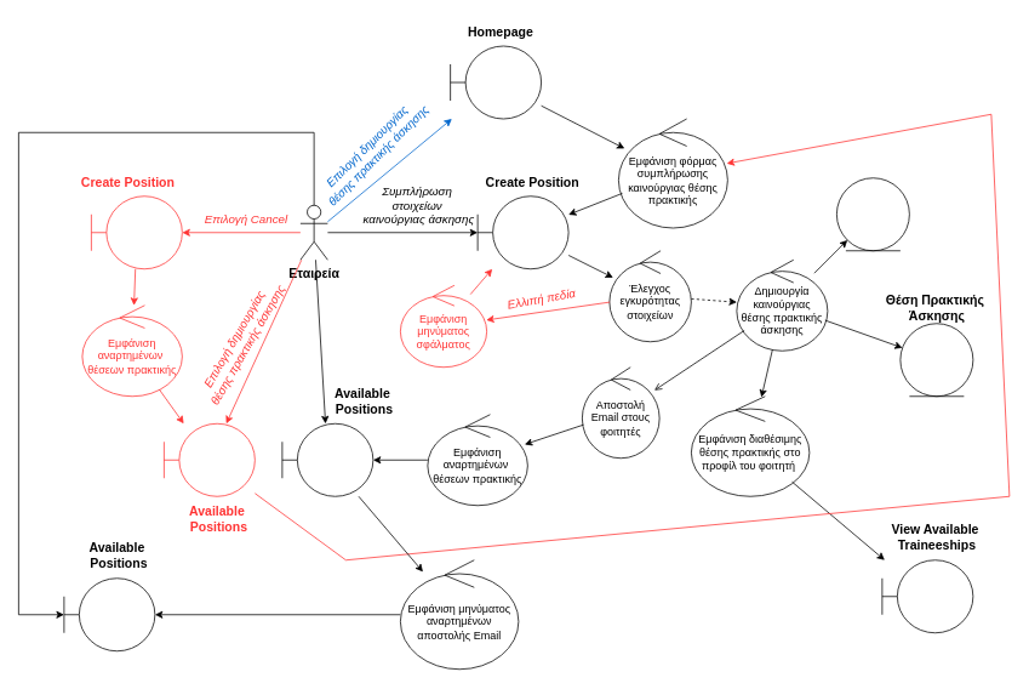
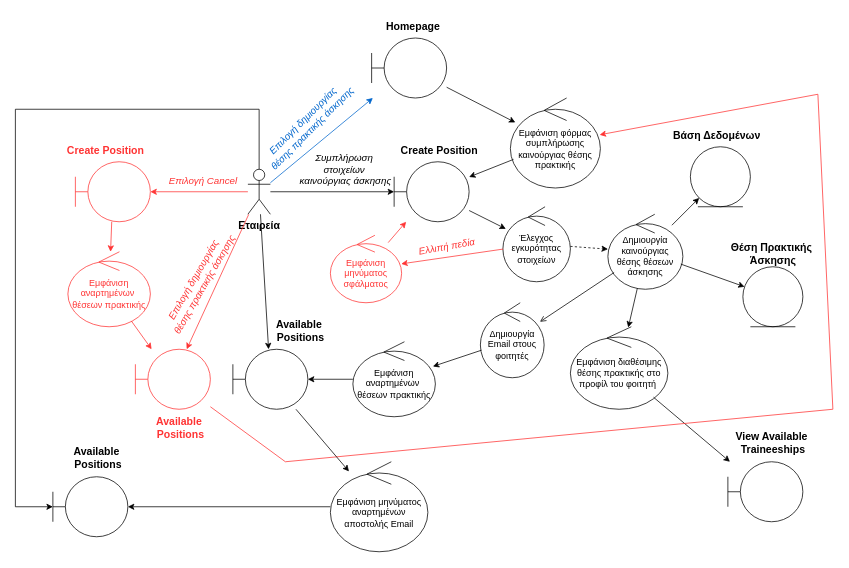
+ <mxCell id="18" value="Βάση Δεδομένων" style="text;html=1;align=center;verticalAlign=middle;resizable=0;points=[];autosize=1;strokeColor=none;fillColor=none;fontSize=14;fontStyle=1" parent="1" vertex="1"><mxGeometry x="890" y="165" width="130" height="30" as="geometry" /></mxCell>
- <mxCell id="16" value="Δημιουργία καινούργιας θέσης πρακτικής άσκησης" style="ellipse;shape=umlControl;whiteSpace=wrap;html=1;fontStyle=0" parent="1" vertex="1"><mxGeometry x="810" y="285" width="100" height="100" as="geometry" /></mxCell>
+ <mxCell id="16" value="Δημιουργία καινούργιας θέσης θέσεων άσκησης" style="ellipse;shape=umlControl;whiteSpace=wrap;html=1;fontStyle=0" parent="1" vertex="1"><mxGeometry x="810" y="285" width="100" height="100" as="geometry" /></mxCell>
- <mxCell id="50" value="Αποστολή Email στους φοιτητές" style="ellipse;shape=umlControl;whiteSpace=wrap;html=1;fontStyle=0;" parent="1" vertex="1"><mxGeometry x="640" y="403" width="85" height="100" as="geometry" /></mxCell>
+ <mxCell id="50" value="Δημιουργία Email στους φοιτητές" style="ellipse;shape=umlControl;whiteSpace=wrap;html=1;fontStyle=0;" parent="1" vertex="1"><mxGeometry x="640" y="403" width="85" height="100" as="geometry" /></mxCell>
